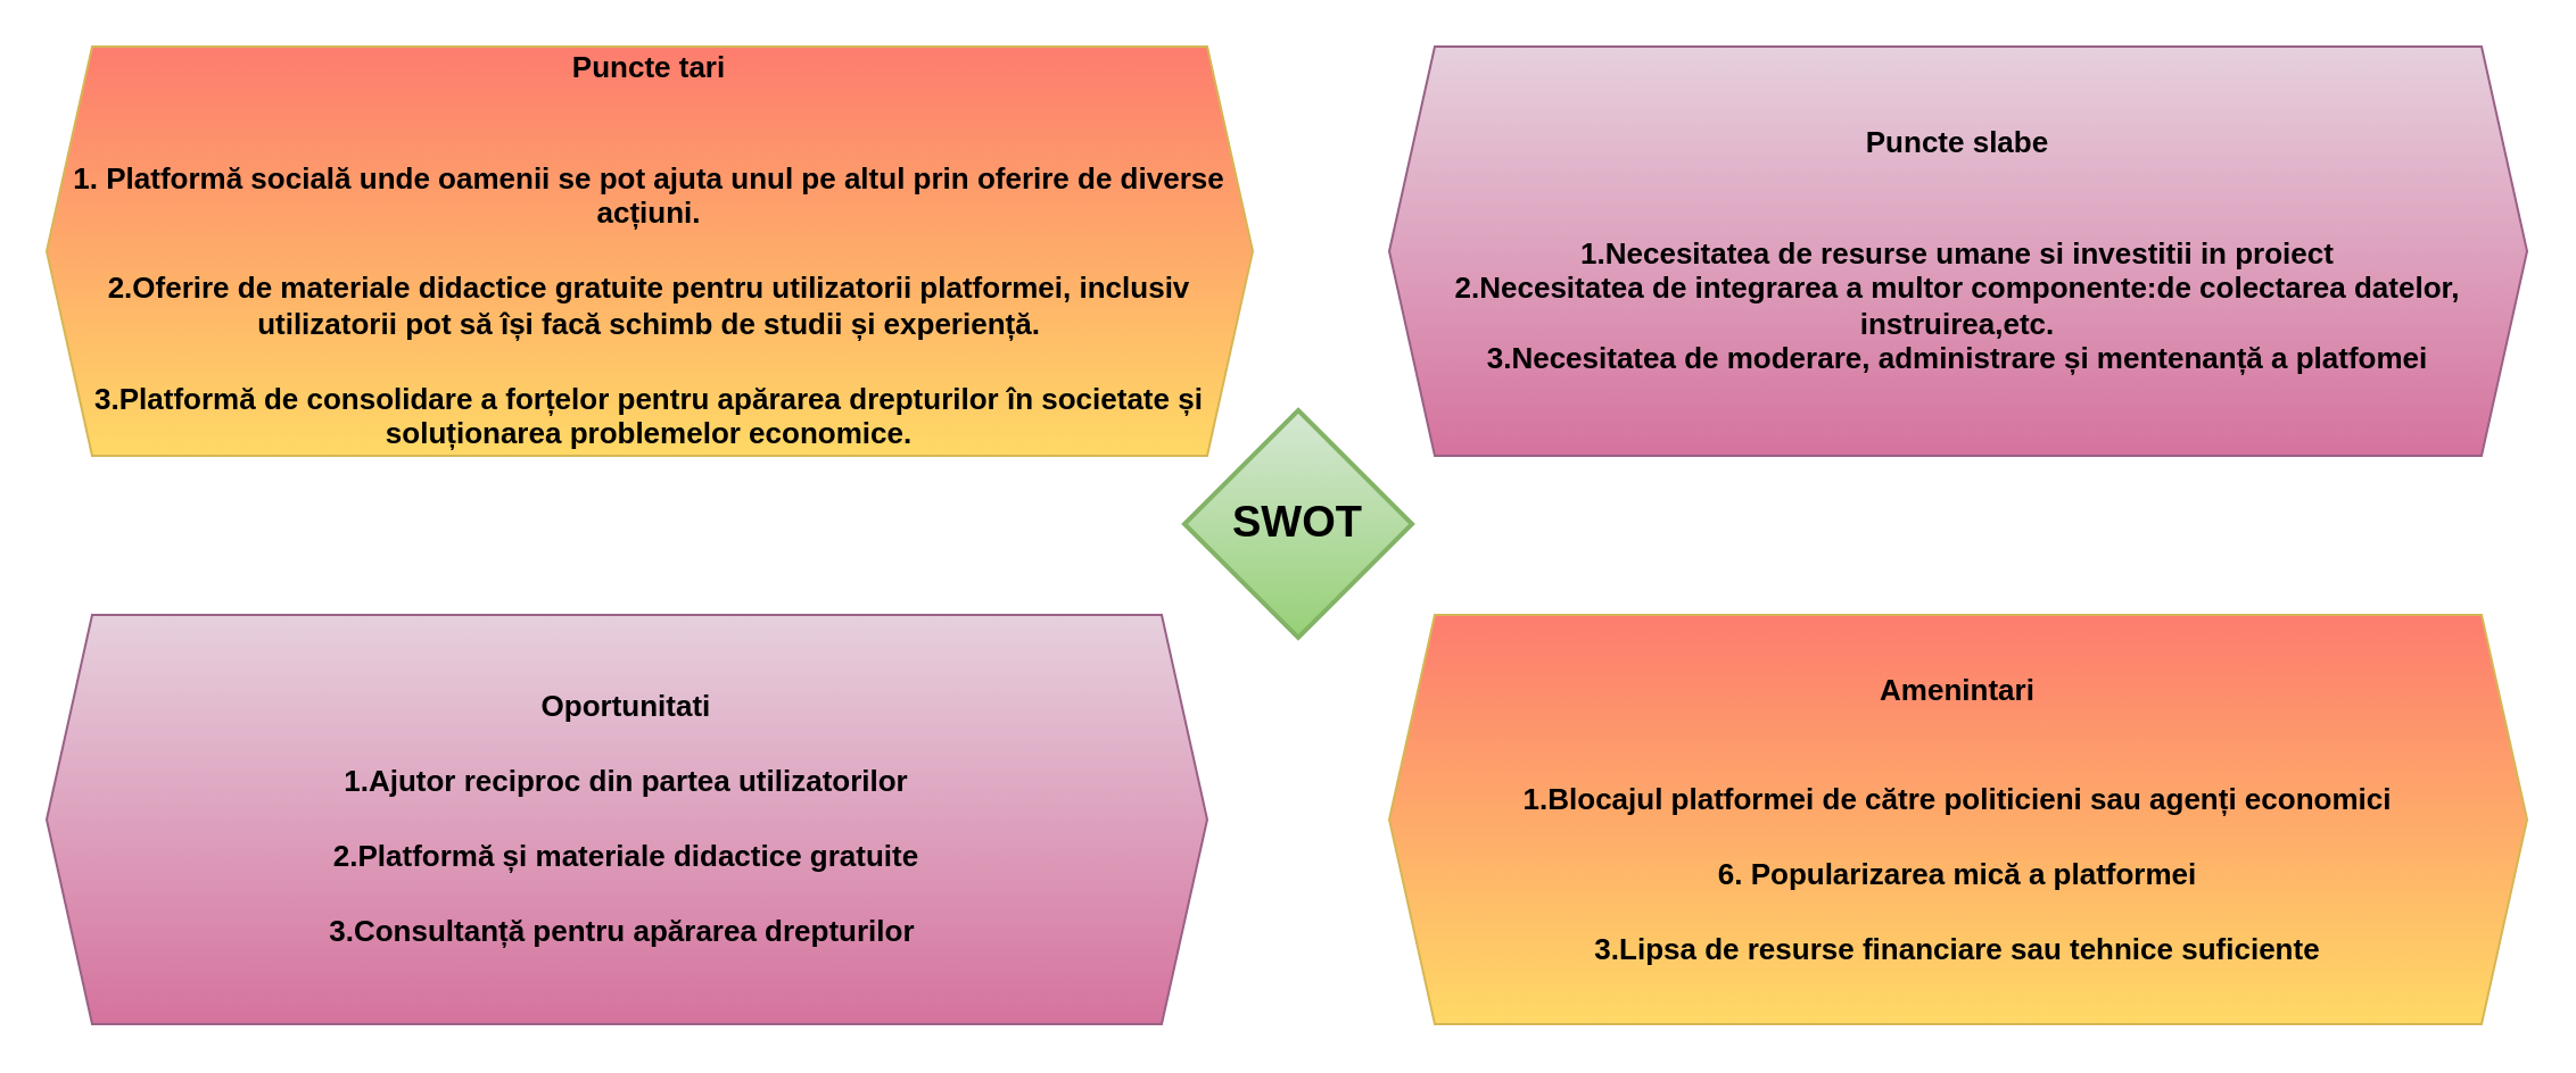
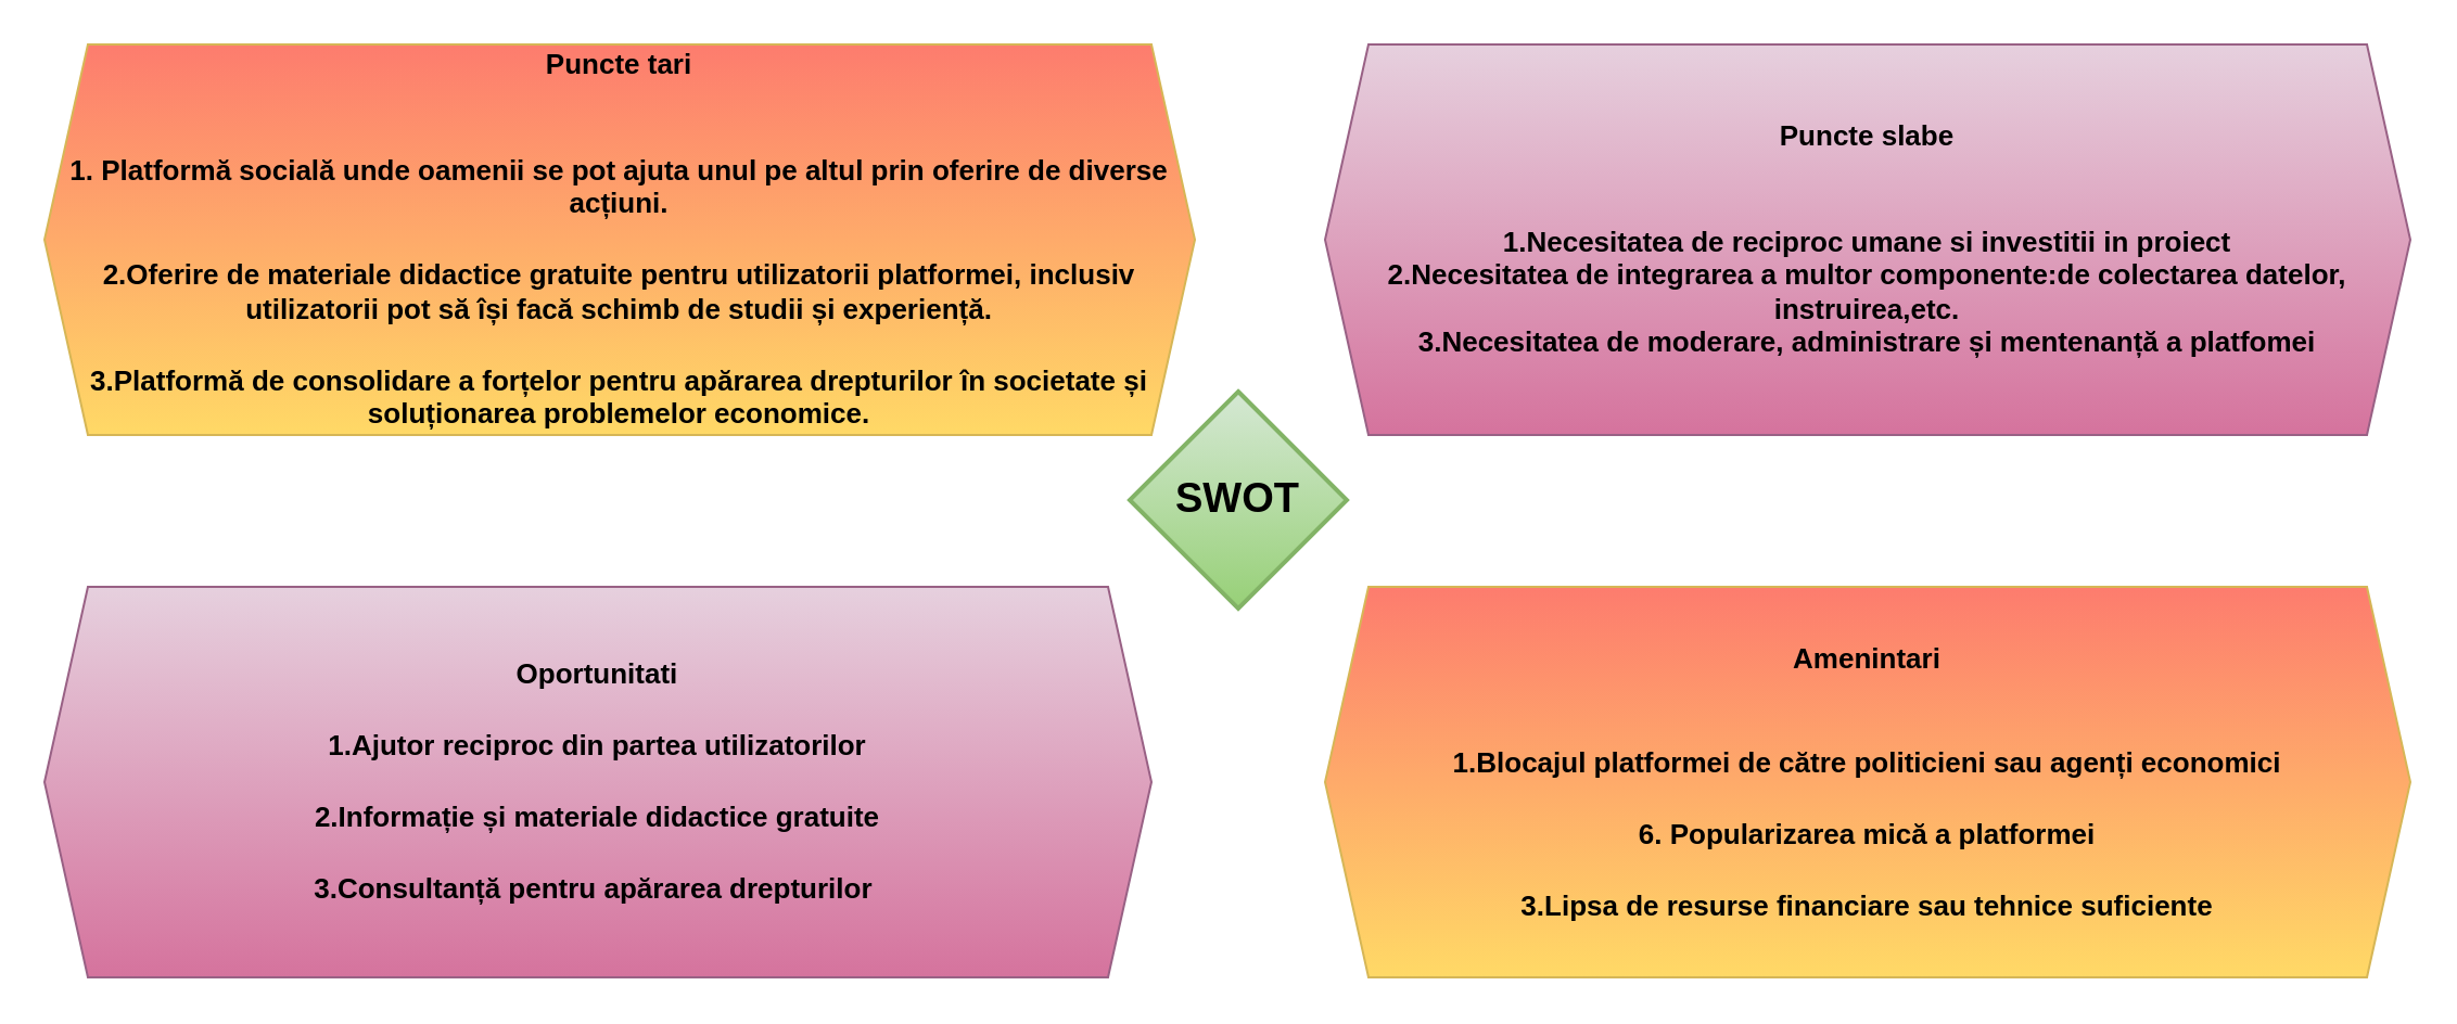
- <mxCell id="4" value="&lt;h4 style=&quot;font-size: 13px&quot;&gt;&lt;font style=&quot;font-size: 13px&quot;&gt;Puncte slabe&lt;/font&gt;&lt;/h4&gt;&lt;h4 style=&quot;font-size: 13px&quot;&gt;&lt;font style=&quot;font-size: 13px&quot;&gt;&lt;br&gt;1.Necesitatea de resurse umane si investitii in proiect&lt;br&gt;2.Necesitatea de integrarea a multor componente:de colectarea datelor, instruirea,etc.&lt;br&gt;3.Necesitatea de moderare, administrare și mentenanță a platfomei&lt;/font&gt;&lt;/h4&gt;" style="shape=hexagon;perimeter=hexagonPerimeter2;whiteSpace=wrap;html=1;fixedSize=1;gradientColor=#d5739d;fillColor=#e6d0de;strokeColor=#996185;" parent="1" vertex="1"><mxGeometry x="610" y="20" width="500" height="180" as="geometry" /></mxCell>
+ <mxCell id="4" value="&lt;h4 style=&quot;font-size: 13px&quot;&gt;&lt;font style=&quot;font-size: 13px&quot;&gt;Puncte slabe&lt;/font&gt;&lt;/h4&gt;&lt;h4 style=&quot;font-size: 13px&quot;&gt;&lt;font style=&quot;font-size: 13px&quot;&gt;&lt;br&gt;1.Necesitatea de reciproc umane si investitii in proiect&lt;br&gt;2.Necesitatea de integrarea a multor componente:de colectarea datelor, instruirea,etc.&lt;br&gt;3.Necesitatea de moderare, administrare și mentenanță a platfomei&lt;/font&gt;&lt;/h4&gt;" style="shape=hexagon;perimeter=hexagonPerimeter2;whiteSpace=wrap;html=1;fixedSize=1;gradientColor=#d5739d;fillColor=#e6d0de;strokeColor=#996185;" parent="1" vertex="1"><mxGeometry x="610" y="20" width="500" height="180" as="geometry" /></mxCell>
- <mxCell id="5" value="&lt;h4 style=&quot;font-size: 13px&quot;&gt;Oportunitati&lt;br&gt;&lt;/h4&gt;&lt;h4 style=&quot;font-size: 13px&quot;&gt;1.Ajutor reciproc din partea utilizatorilor&lt;/h4&gt;&lt;h4 style=&quot;font-size: 13px&quot;&gt;2.Platformă și materiale didactice gratuite&lt;/h4&gt;&lt;h4 style=&quot;font-size: 13px&quot;&gt;3.Consultanță pentru apărarea drepturilor&amp;nbsp;&lt;/h4&gt;" style="shape=hexagon;perimeter=hexagonPerimeter2;whiteSpace=wrap;html=1;fixedSize=1;gradientColor=#d5739d;fillColor=#e6d0de;strokeColor=#996185;" parent="1" vertex="1"><mxGeometry x="20" y="270" width="510" height="180" as="geometry" /></mxCell>
+ <mxCell id="5" value="&lt;h4 style=&quot;font-size: 13px&quot;&gt;Oportunitati&lt;br&gt;&lt;/h4&gt;&lt;h4 style=&quot;font-size: 13px&quot;&gt;1.Ajutor reciproc din partea utilizatorilor&lt;/h4&gt;&lt;h4 style=&quot;font-size: 13px&quot;&gt;2.Informație și materiale didactice gratuite&lt;/h4&gt;&lt;h4 style=&quot;font-size: 13px&quot;&gt;3.Consultanță pentru apărarea drepturilor&amp;nbsp;&lt;/h4&gt;" style="shape=hexagon;perimeter=hexagonPerimeter2;whiteSpace=wrap;html=1;fixedSize=1;gradientColor=#d5739d;fillColor=#e6d0de;strokeColor=#996185;" parent="1" vertex="1"><mxGeometry x="20" y="270" width="510" height="180" as="geometry" /></mxCell>
